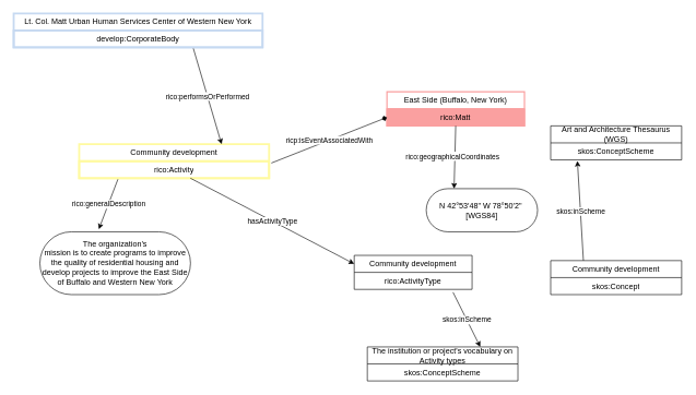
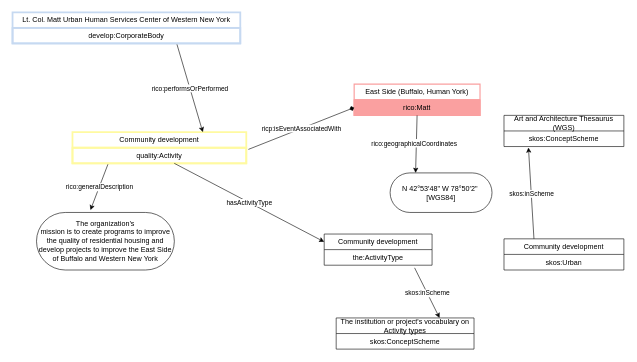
- <mxCell id="6" value="&lt;p&gt;East Side (Buffalo, New York)&lt;/p&gt;" style="swimlane;fontStyle=0;childLayout=stackLayout;horizontal=1;startSize=26;strokeColor=#FAA0A0;strokeWidth=2;fillColor=none;horizontalStack=0;resizeParent=1;resizeParentMax=0;resizeLast=0;collapsible=1;marginBottom=0;whiteSpace=wrap;html=1;" parent="1" vertex="1"><mxGeometry x="590" y="140" width="210" height="52" as="geometry" /></mxCell>
+ <mxCell id="6" value="&lt;p&gt;East Side (Buffalo, Human York)&lt;/p&gt;" style="swimlane;fontStyle=0;childLayout=stackLayout;horizontal=1;startSize=26;strokeColor=#FAA0A0;strokeWidth=2;fillColor=none;horizontalStack=0;resizeParent=1;resizeParentMax=0;resizeLast=0;collapsible=1;marginBottom=0;whiteSpace=wrap;html=1;" parent="1" vertex="1"><mxGeometry x="590" y="140" width="210" height="52" as="geometry" /></mxCell>
- <mxCell id="5" value="rico:Activity" style="text;strokeColor=#FFFAA0;strokeWidth=3;fillColor=none;align=center;verticalAlign=top;spacingLeft=4;spacingRight=4;overflow=hidden;rotatable=0;points=[[0,0.5],[1,0.5]];portConstraint=eastwest;whiteSpace=wrap;html=1;" parent="4" vertex="1"><mxGeometry y="26" width="290" height="26" as="geometry" /></mxCell>
+ <mxCell id="5" value="quality:Activity" style="text;strokeColor=#FFFAA0;strokeWidth=3;fillColor=none;align=center;verticalAlign=top;spacingLeft=4;spacingRight=4;overflow=hidden;rotatable=0;points=[[0,0.5],[1,0.5]];portConstraint=eastwest;whiteSpace=wrap;html=1;" parent="4" vertex="1"><mxGeometry y="26" width="290" height="26" as="geometry" /></mxCell>
- <mxCell id="22" value="rico:ActivityType&lt;div&gt;&lt;br&gt;&lt;/div&gt;" style="text;strokeColor=none;strokeColor=none;fillColor=none;align=center;verticalAlign=top;spacingLeft=4;spacingRight=4;overflow=hidden;rotatable=0;points=[[0,0.5],[1,0.5]];portConstraint=eastwest;whiteSpace=wrap;html=1;" parent="21" vertex="1"><mxGeometry y="26" width="180" height="26" as="geometry" /></mxCell>
+ <mxCell id="22" value="the:ActivityType&lt;div&gt;&lt;br&gt;&lt;/div&gt;" style="text;strokeColor=none;strokeColor=none;fillColor=none;align=center;verticalAlign=top;spacingLeft=4;spacingRight=4;overflow=hidden;rotatable=0;points=[[0,0.5],[1,0.5]];portConstraint=eastwest;whiteSpace=wrap;html=1;" parent="21" vertex="1"><mxGeometry y="26" width="180" height="26" as="geometry" /></mxCell>
- <mxCell id="24" value="&lt;div&gt;skos:Concept&lt;/div&gt;" style="text;strokeColor=none;strokeColor=none;fillColor=none;align=center;verticalAlign=top;spacingLeft=4;spacingRight=4;overflow=hidden;rotatable=0;points=[[0,0.5],[1,0.5]];portConstraint=eastwest;whiteSpace=wrap;html=1;" parent="23" vertex="1"><mxGeometry y="26" width="200" height="26" as="geometry" /></mxCell>
+ <mxCell id="24" value="&lt;div&gt;skos:Urban&lt;/div&gt;" style="text;strokeColor=none;strokeColor=none;fillColor=none;align=center;verticalAlign=top;spacingLeft=4;spacingRight=4;overflow=hidden;rotatable=0;points=[[0,0.5],[1,0.5]];portConstraint=eastwest;whiteSpace=wrap;html=1;" parent="23" vertex="1"><mxGeometry y="26" width="200" height="26" as="geometry" /></mxCell>
